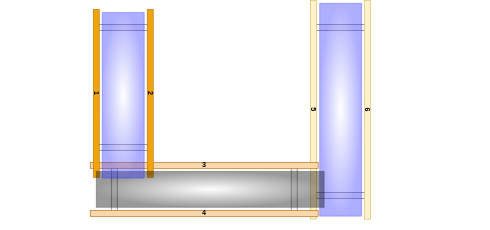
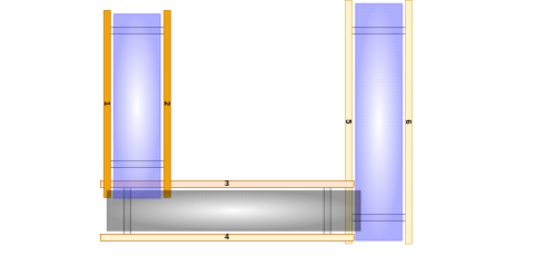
- <mxCell id="10" value="&lt;b&gt;3&lt;/b&gt;" style="rounded=0;whiteSpace=wrap;html=1;rotation=0;fillColor=#fad7ac;strokeColor=#b46504;" vertex="1" parent="1"><mxGeometry x="150" y="250" width="380" height="10" as="geometry" /></mxCell>
+ <mxCell id="10" value="&lt;b&gt;3&lt;/b&gt;" style="rounded=0;whiteSpace=wrap;html=1;rotation=0;fillColor=#ffe6cc;strokeColor=#b46504;" vertex="1" parent="1"><mxGeometry x="150" y="250" width="380" height="10" as="geometry" /></mxCell>
- <mxCell id="11" value="&lt;b&gt;4&lt;/b&gt;" style="rounded=0;whiteSpace=wrap;html=1;rotation=0;fillColor=#fad7ac;strokeColor=#b46504;" vertex="1" parent="1"><mxGeometry x="150" y="330" width="380" height="10" as="geometry" /></mxCell>
+ <mxCell id="11" value="&lt;b&gt;4&lt;/b&gt;" style="rounded=0;whiteSpace=wrap;html=1;rotation=0;fillColor=#fff2cc;strokeColor=#b46504;" vertex="1" parent="1"><mxGeometry x="150" y="330" width="380" height="10" as="geometry" /></mxCell>
